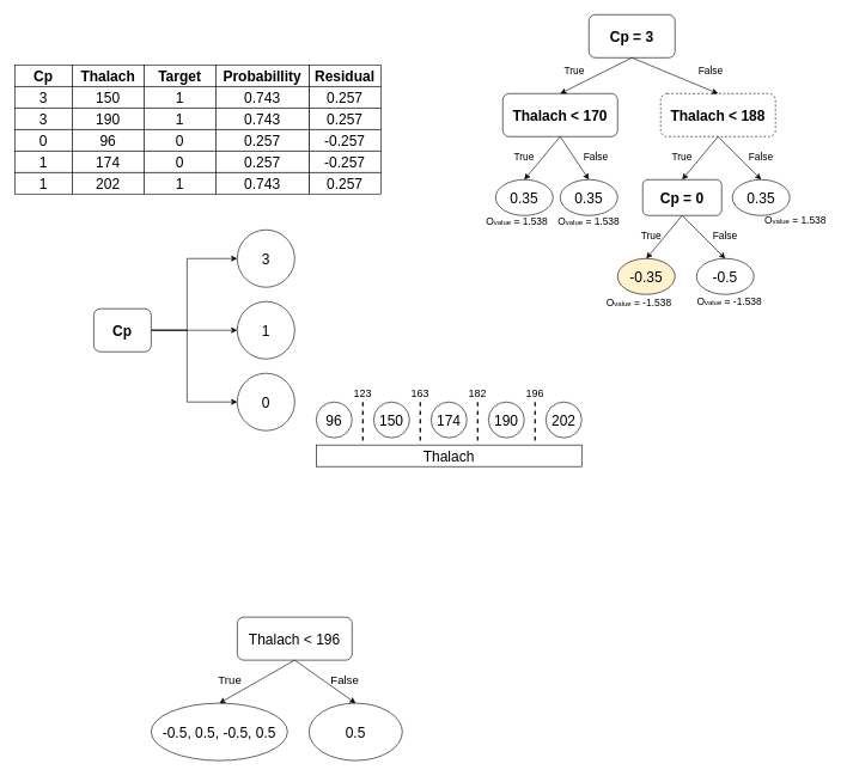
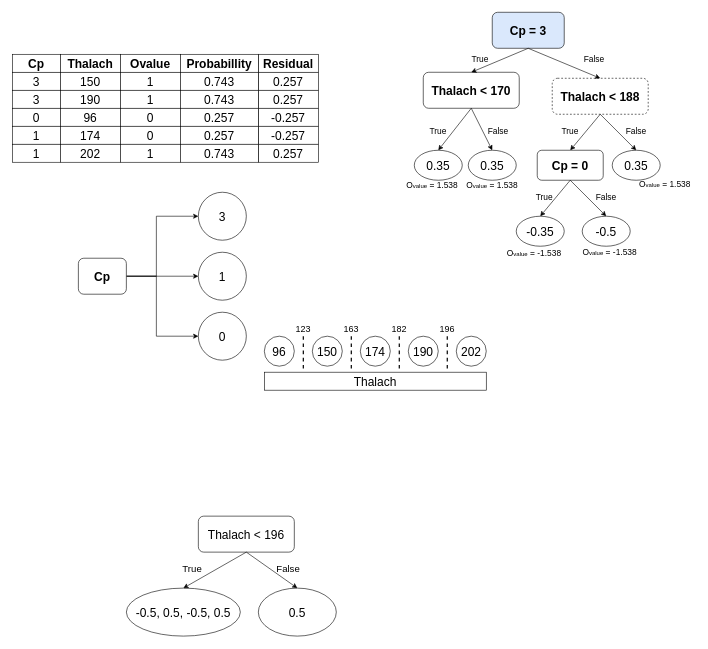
- <mxCell id="34" value="&lt;font style=&quot;font-size: 20px&quot;&gt;&lt;b&gt;Cp = 3&lt;/b&gt;&lt;/font&gt;" style="rounded=1;whiteSpace=wrap;html=1;fontSize=16;strokeColor=default;" vertex="1" parent="33"><mxGeometry x="150" width="120" height="60" as="geometry" /></mxCell>
+ <mxCell id="34" value="&lt;font style=&quot;font-size: 20px&quot;&gt;&lt;b&gt;Cp = 3&lt;/b&gt;&lt;/font&gt;" style="rounded=1;whiteSpace=wrap;html=1;fontSize=16;strokeColor=default;fillColor=#dae8fc;" vertex="1" parent="33"><mxGeometry x="150" width="120" height="60" as="geometry" /></mxCell>
- <mxCell id="67" value="&lt;font style=&quot;font-size: 20px&quot;&gt;Target&lt;/font&gt;" style="rounded=0;whiteSpace=wrap;html=1;fontStyle=1" vertex="1" parent="64"><mxGeometry x="180" width="100" height="30" as="geometry" /></mxCell>
+ <mxCell id="67" value="&lt;font style=&quot;font-size: 20px&quot;&gt;Ovalue&lt;/font&gt;" style="rounded=0;whiteSpace=wrap;html=1;fontStyle=1" vertex="1" parent="64"><mxGeometry x="180" width="100" height="30" as="geometry" /></mxCell>
- <mxCell id="35" value="&lt;font style=&quot;font-size: 20px&quot;&gt;&lt;b&gt;Thalach &amp;lt; 170&lt;/b&gt;&lt;/font&gt;" style="rounded=1;whiteSpace=wrap;html=1;fontSize=16;strokeColor=default;" vertex="1" parent="33"><mxGeometry x="30" y="110" width="160" height="60" as="geometry" /></mxCell>
+ <mxCell id="35" value="&lt;font style=&quot;font-size: 20px&quot;&gt;&lt;b&gt;Thalach &amp;lt; 170&lt;/b&gt;&lt;/font&gt;" style="rounded=1;whiteSpace=wrap;html=1;fontSize=16;strokeColor=default;" vertex="1" parent="33"><mxGeometry x="35" y="100" width="160" height="60" as="geometry" /></mxCell>
- <mxCell id="53" value="-0.35" style="ellipse;whiteSpace=wrap;html=1;fontSize=20;strokeColor=default;fillColor=#fff2cc;" vertex="1" parent="33"><mxGeometry x="190" y="340" width="80" height="50" as="geometry" /></mxCell>
+ <mxCell id="53" value="-0.35" style="ellipse;whiteSpace=wrap;html=1;fontSize=20;strokeColor=default;" vertex="1" parent="33"><mxGeometry x="190" y="340" width="80" height="50" as="geometry" /></mxCell>
